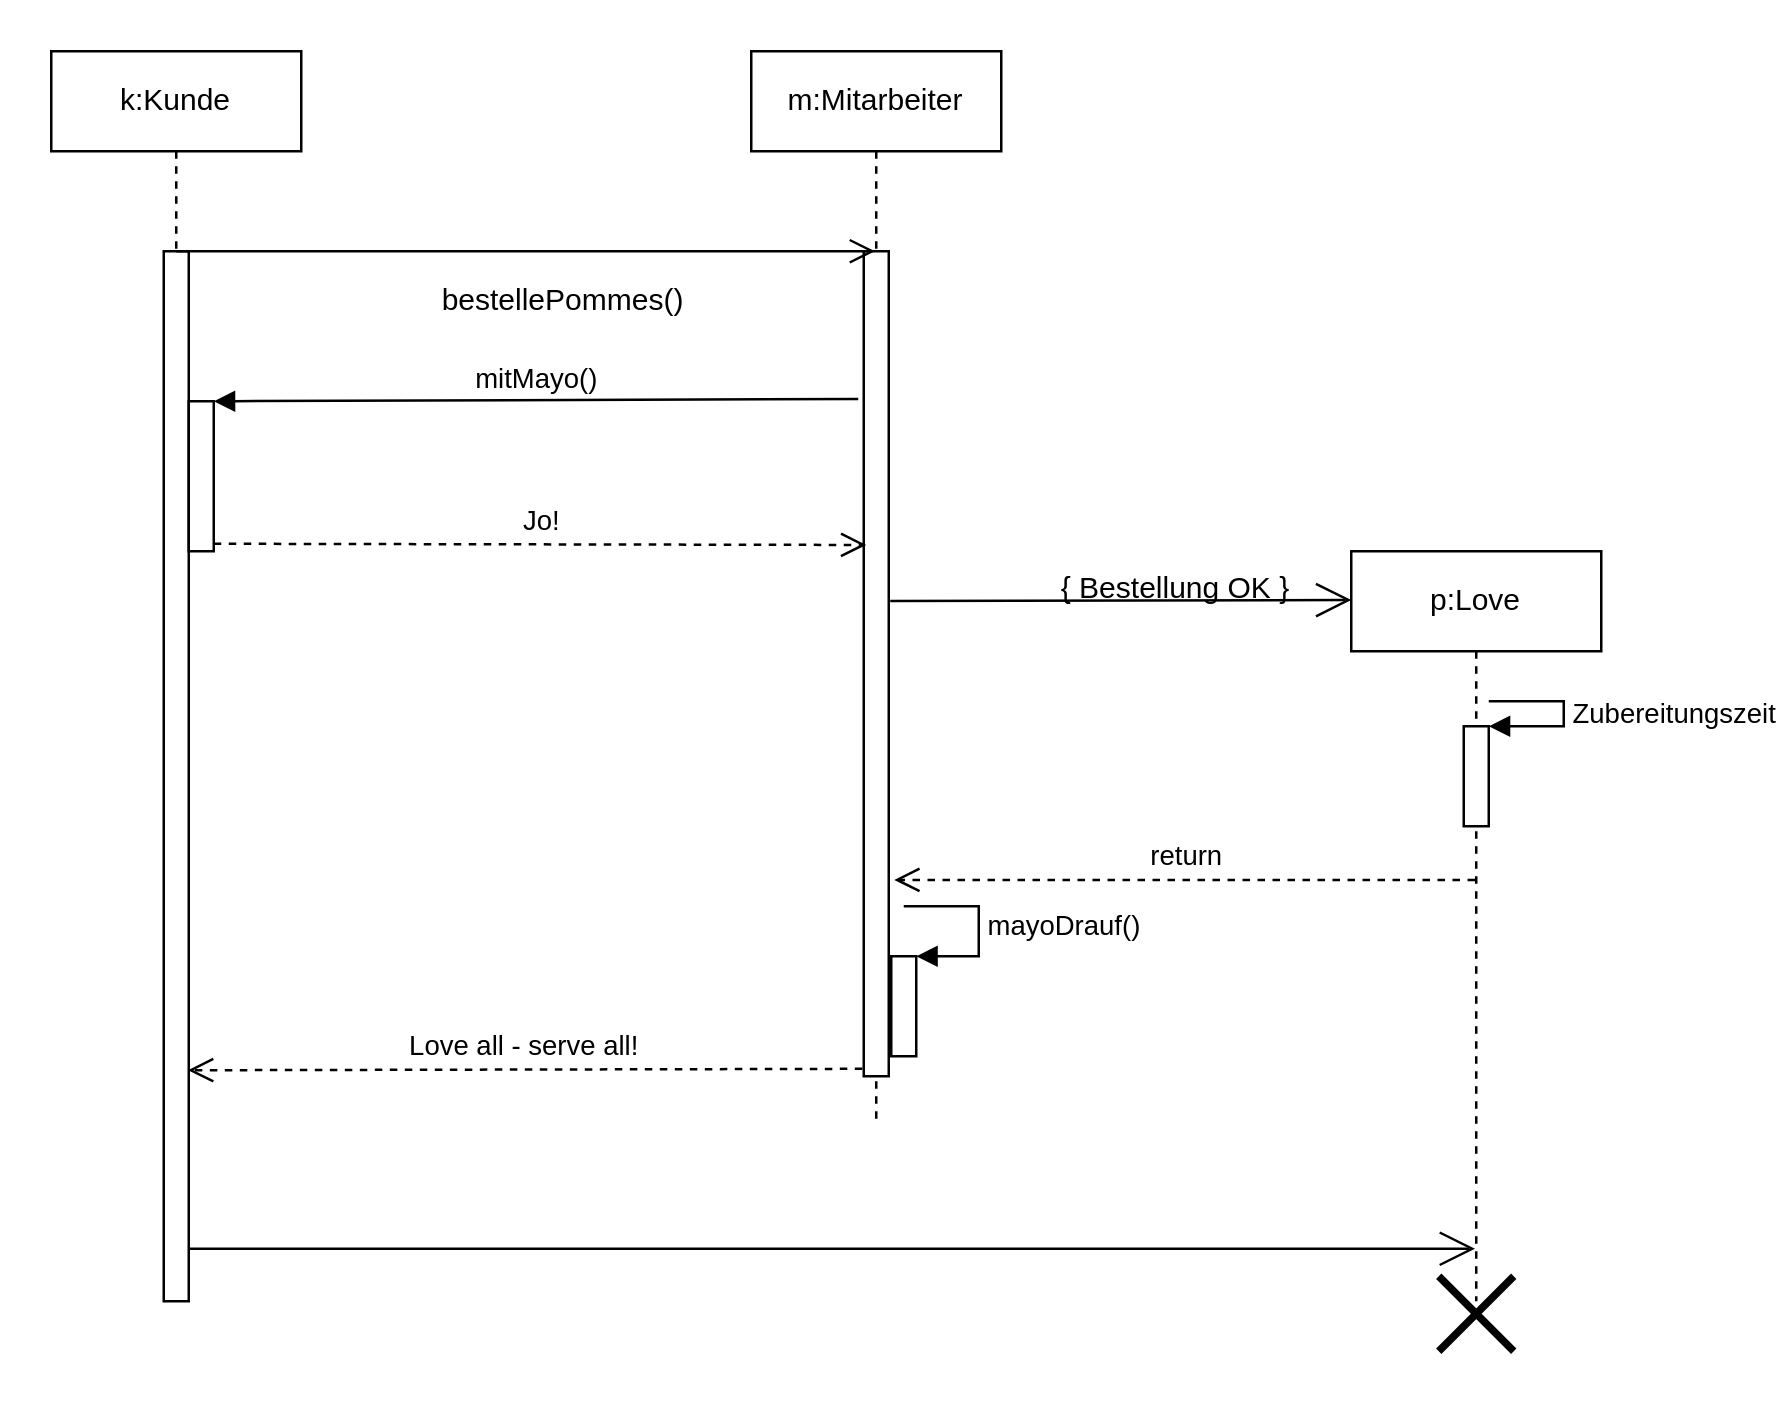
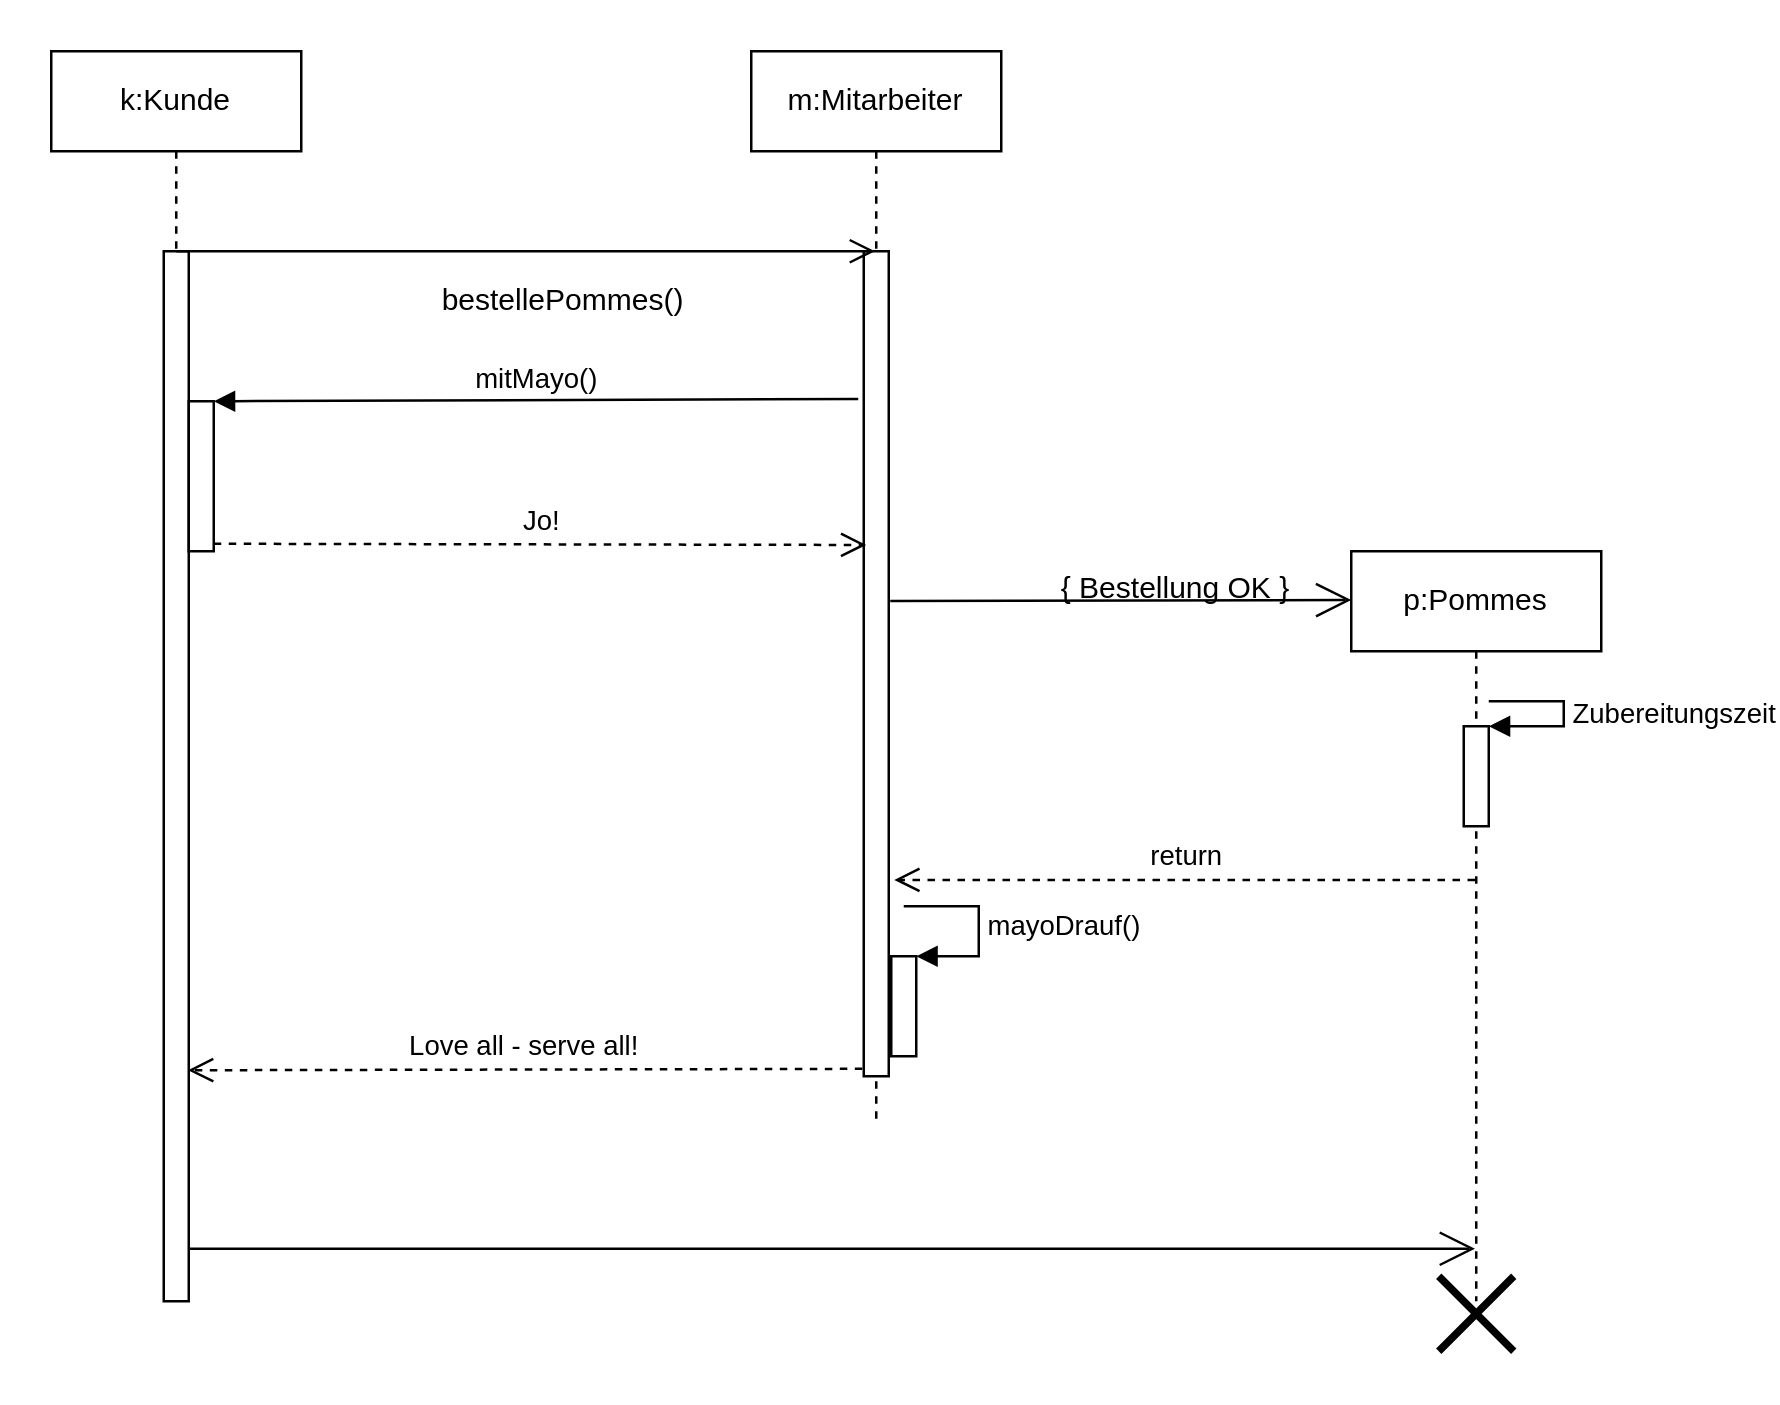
- <mxCell id="7" value="p:Love" style="shape=umlLifeline;perimeter=lifelinePerimeter;whiteSpace=wrap;html=1;container=1;collapsible=0;recursiveResize=0;outlineConnect=0;" vertex="1" parent="1"><mxGeometry x="540" y="220" width="100" height="300" as="geometry" /></mxCell>
+ <mxCell id="7" value="p:Pommes" style="shape=umlLifeline;perimeter=lifelinePerimeter;whiteSpace=wrap;html=1;container=1;collapsible=0;recursiveResize=0;outlineConnect=0;" vertex="1" parent="1"><mxGeometry x="540" y="220" width="100" height="300" as="geometry" /></mxCell>
